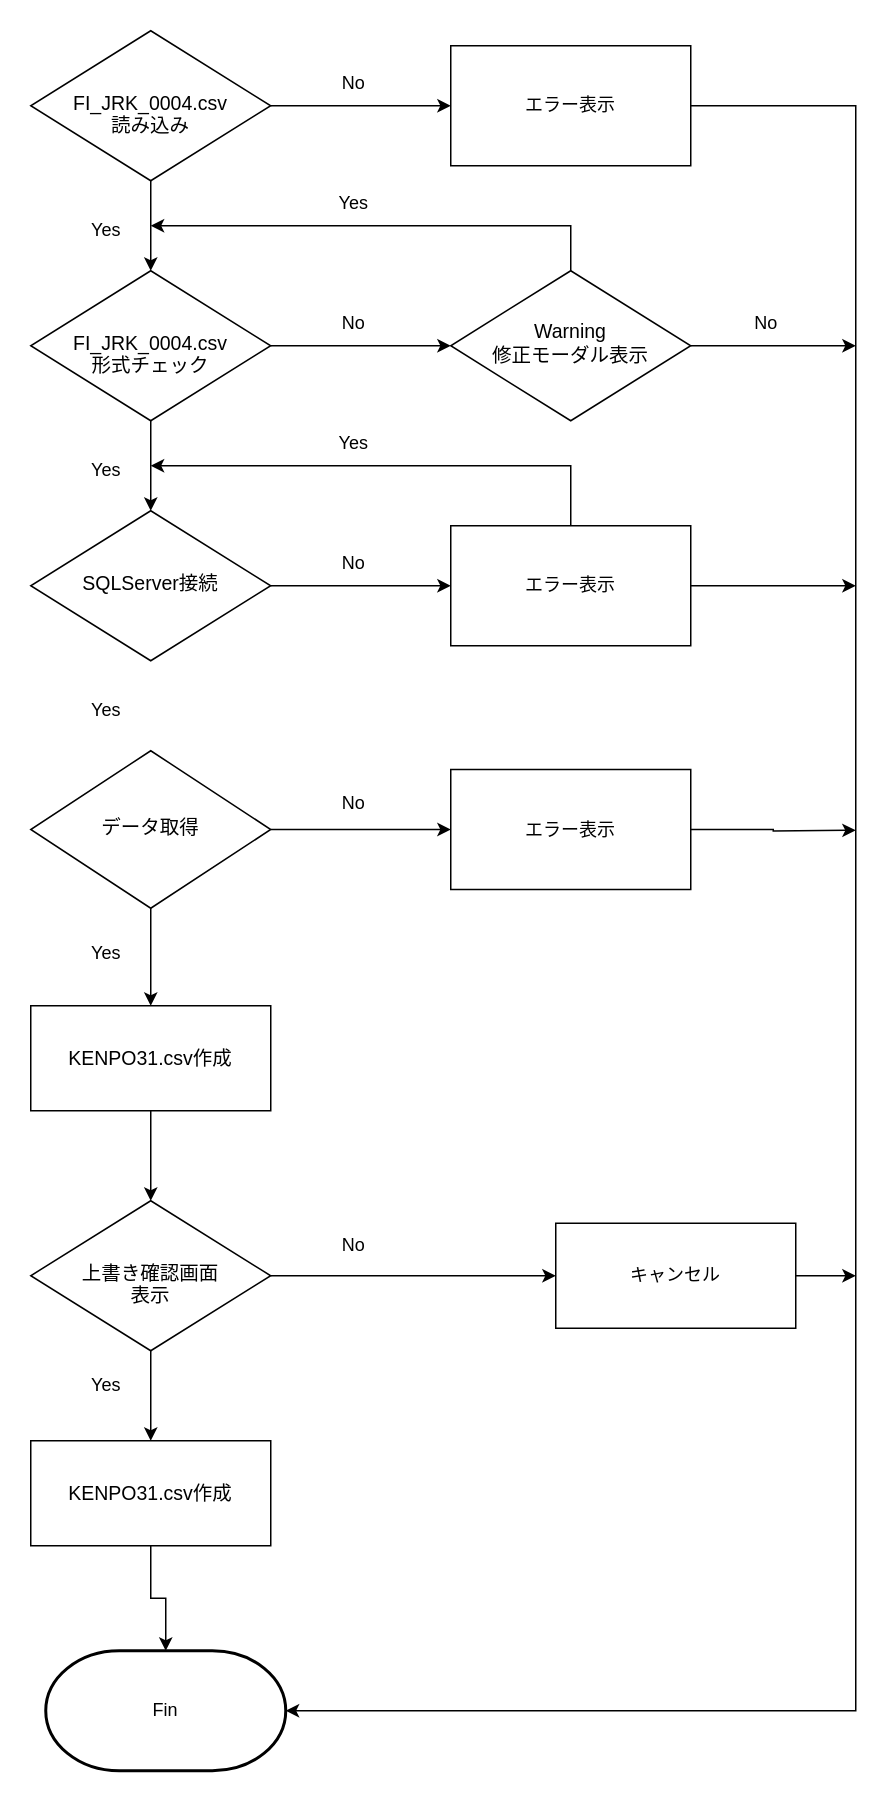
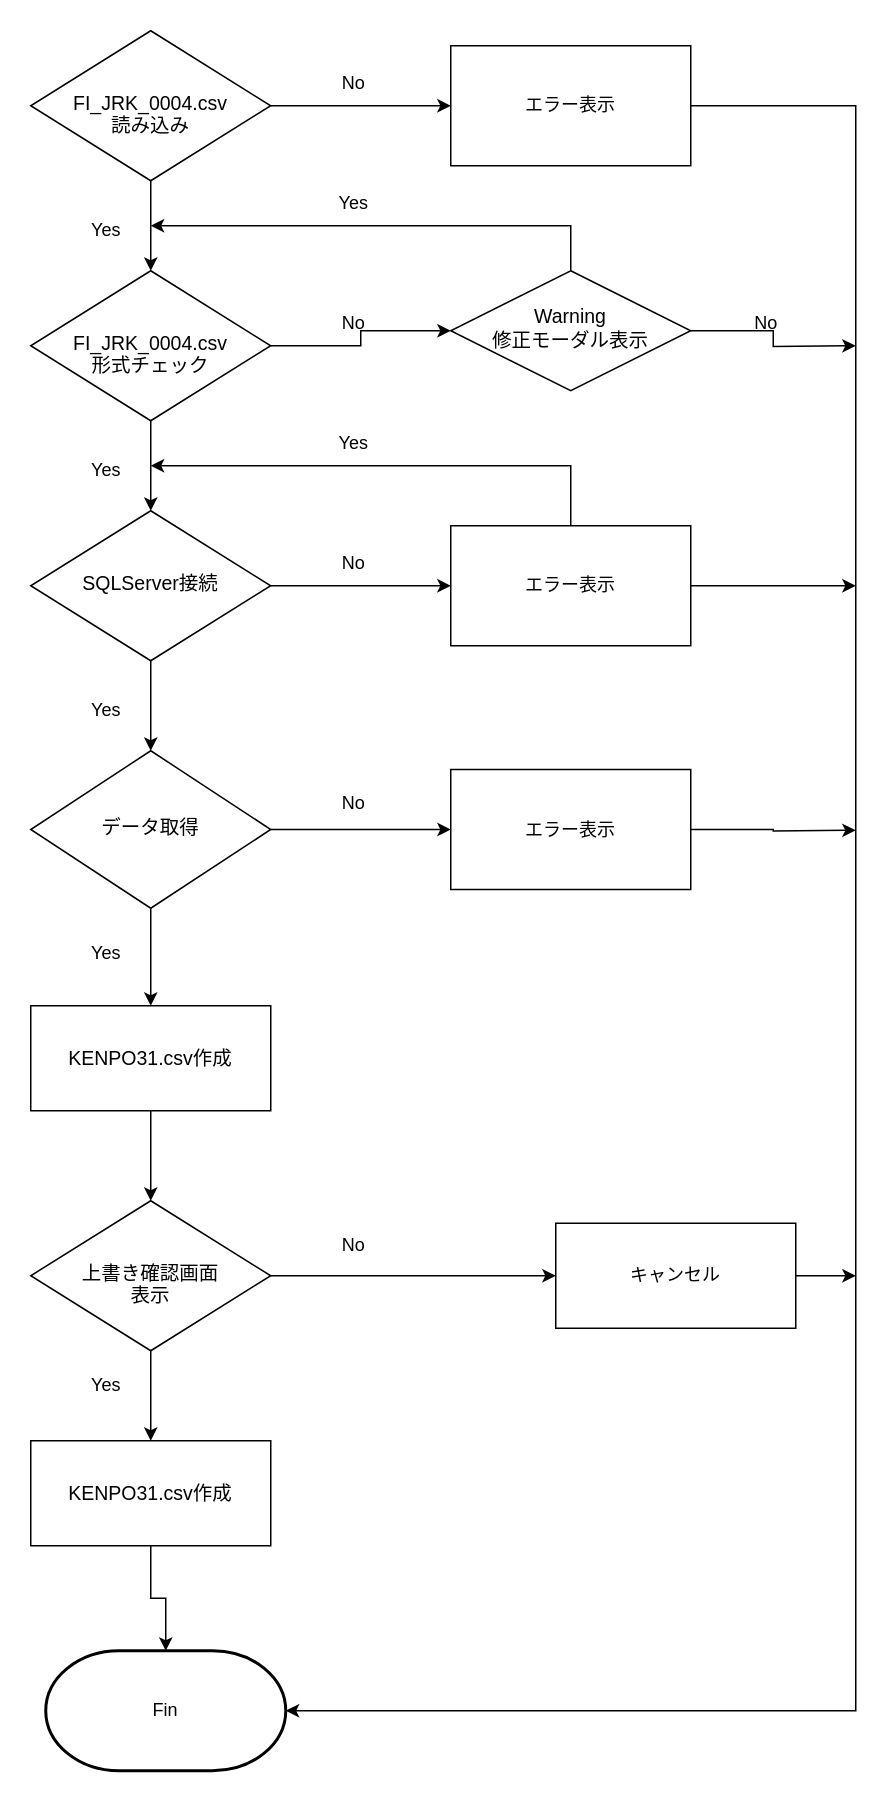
- <mxCell id="33" value="&lt;div&gt;Warning&lt;/div&gt;&lt;div&gt;修正モーダル表示&lt;/div&gt;" style="rhombus;whiteSpace=wrap;html=1;shadow=0;fontFamily=Helvetica;fontSize=13;align=center;strokeWidth=1;spacing=6;spacingTop=-4;" parent="1" vertex="1"><mxGeometry x="300" y="180" width="160" height="100" as="geometry" /></mxCell>
+ <mxCell id="33" value="&lt;div&gt;Warning&lt;/div&gt;&lt;div&gt;修正モーダル表示&lt;/div&gt;" style="rhombus;whiteSpace=wrap;html=1;shadow=0;fontFamily=Helvetica;fontSize=13;align=center;strokeWidth=1;spacing=6;spacingTop=-4;" parent="1" vertex="1"><mxGeometry x="300" y="180" width="160" height="80" as="geometry" /></mxCell>
+ <mxCell id="2" style="edgeStyle=orthogonalEdgeStyle;rounded=0;orthogonalLoop=1;jettySize=auto;html=1;exitX=0.5;exitY=1;exitDx=0;exitDy=0;entryX=0.5;entryY=0;entryDx=0;entryDy=0;" parent="1" source="3" target="17" edge="1"><mxGeometry relative="1" as="geometry" /></mxCell>
